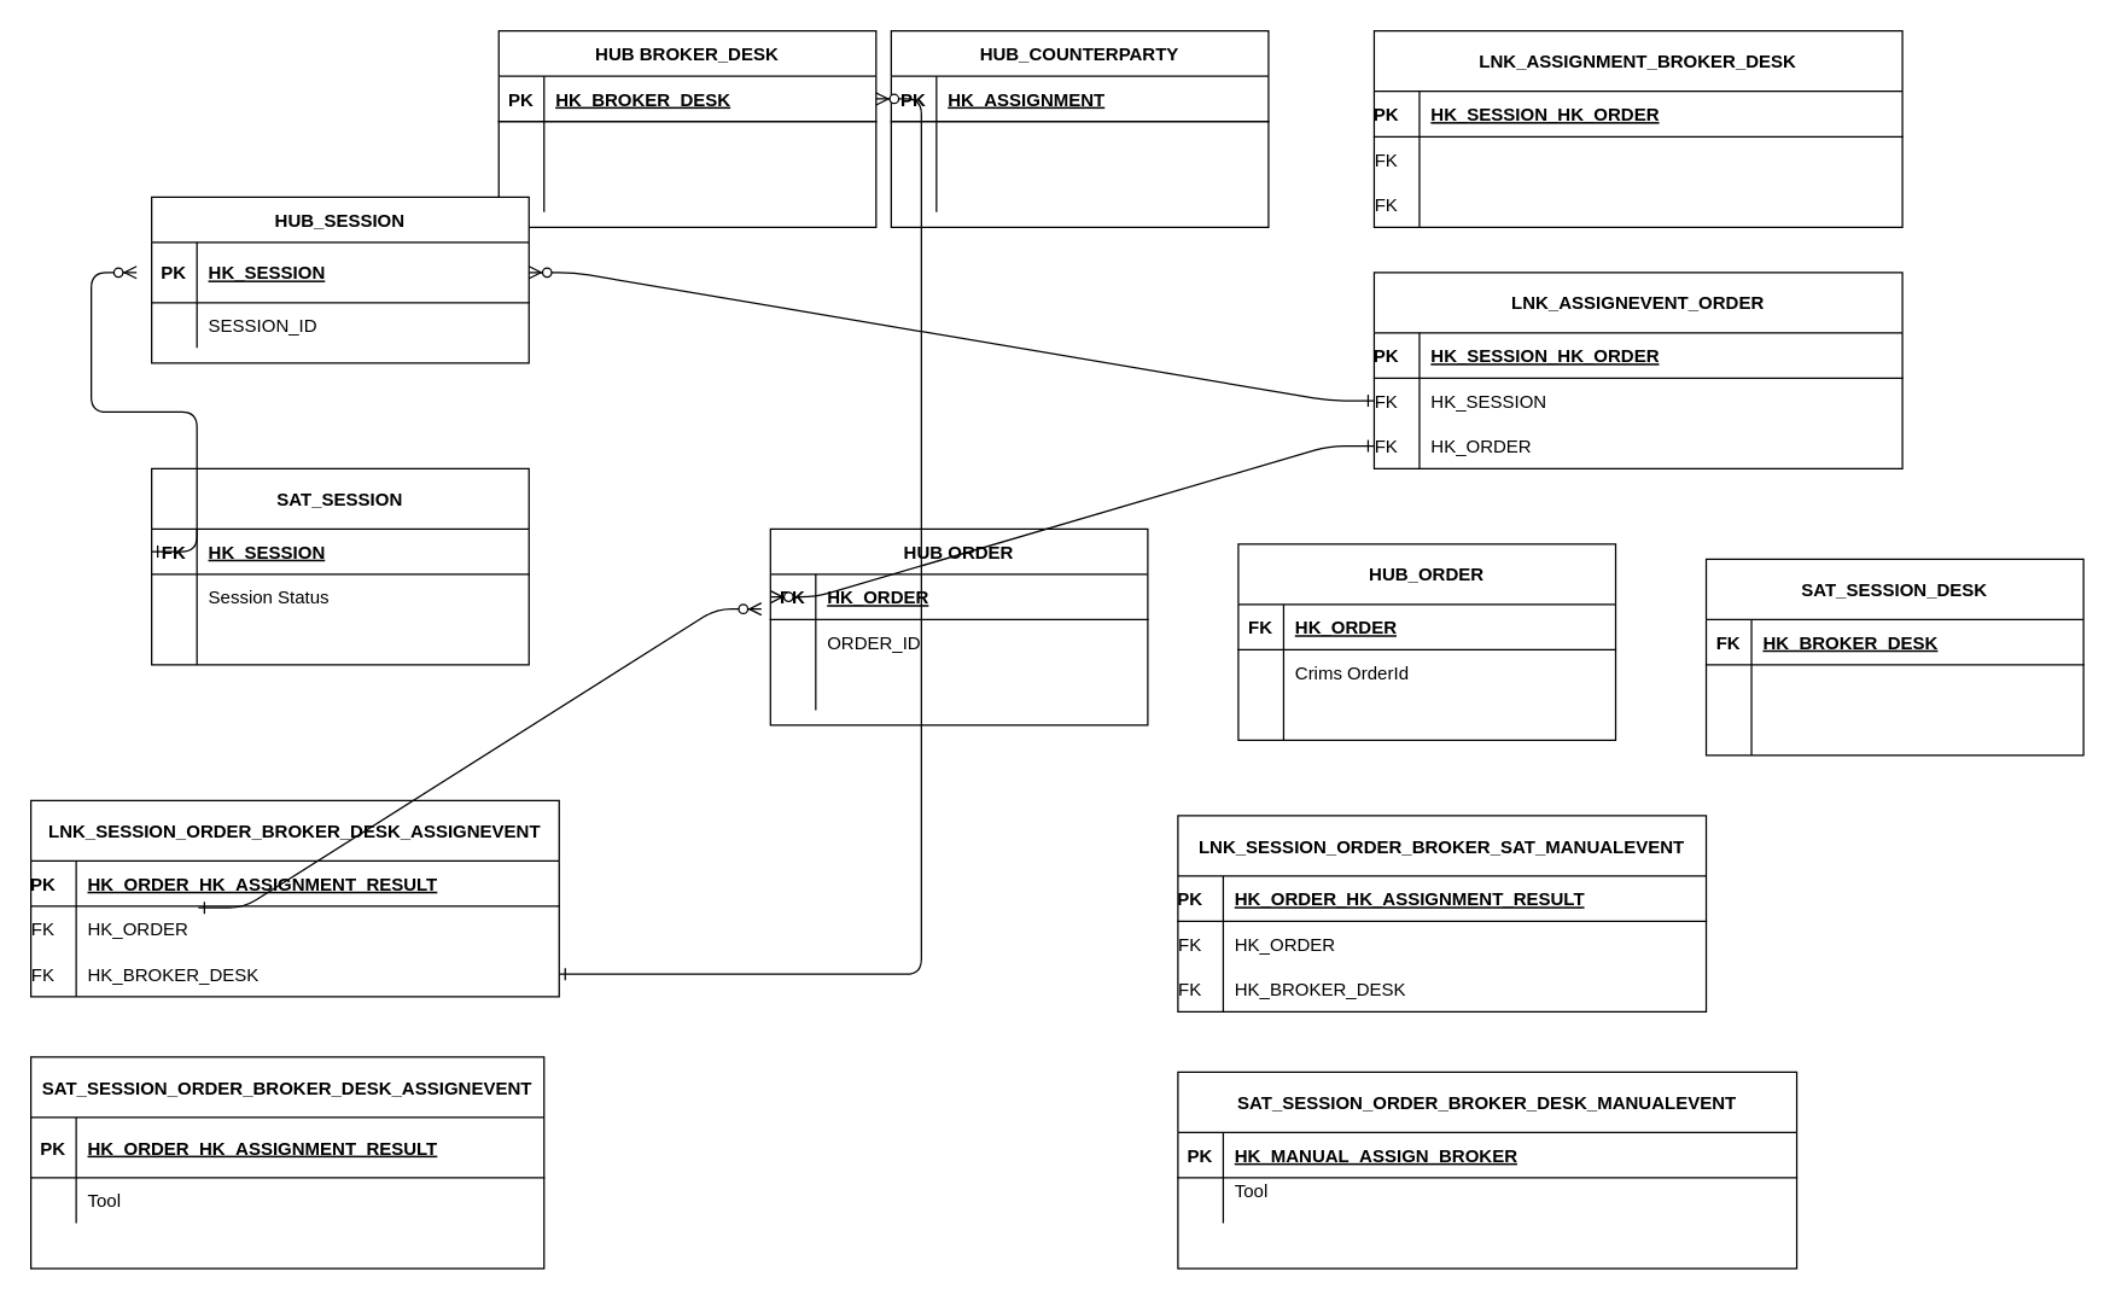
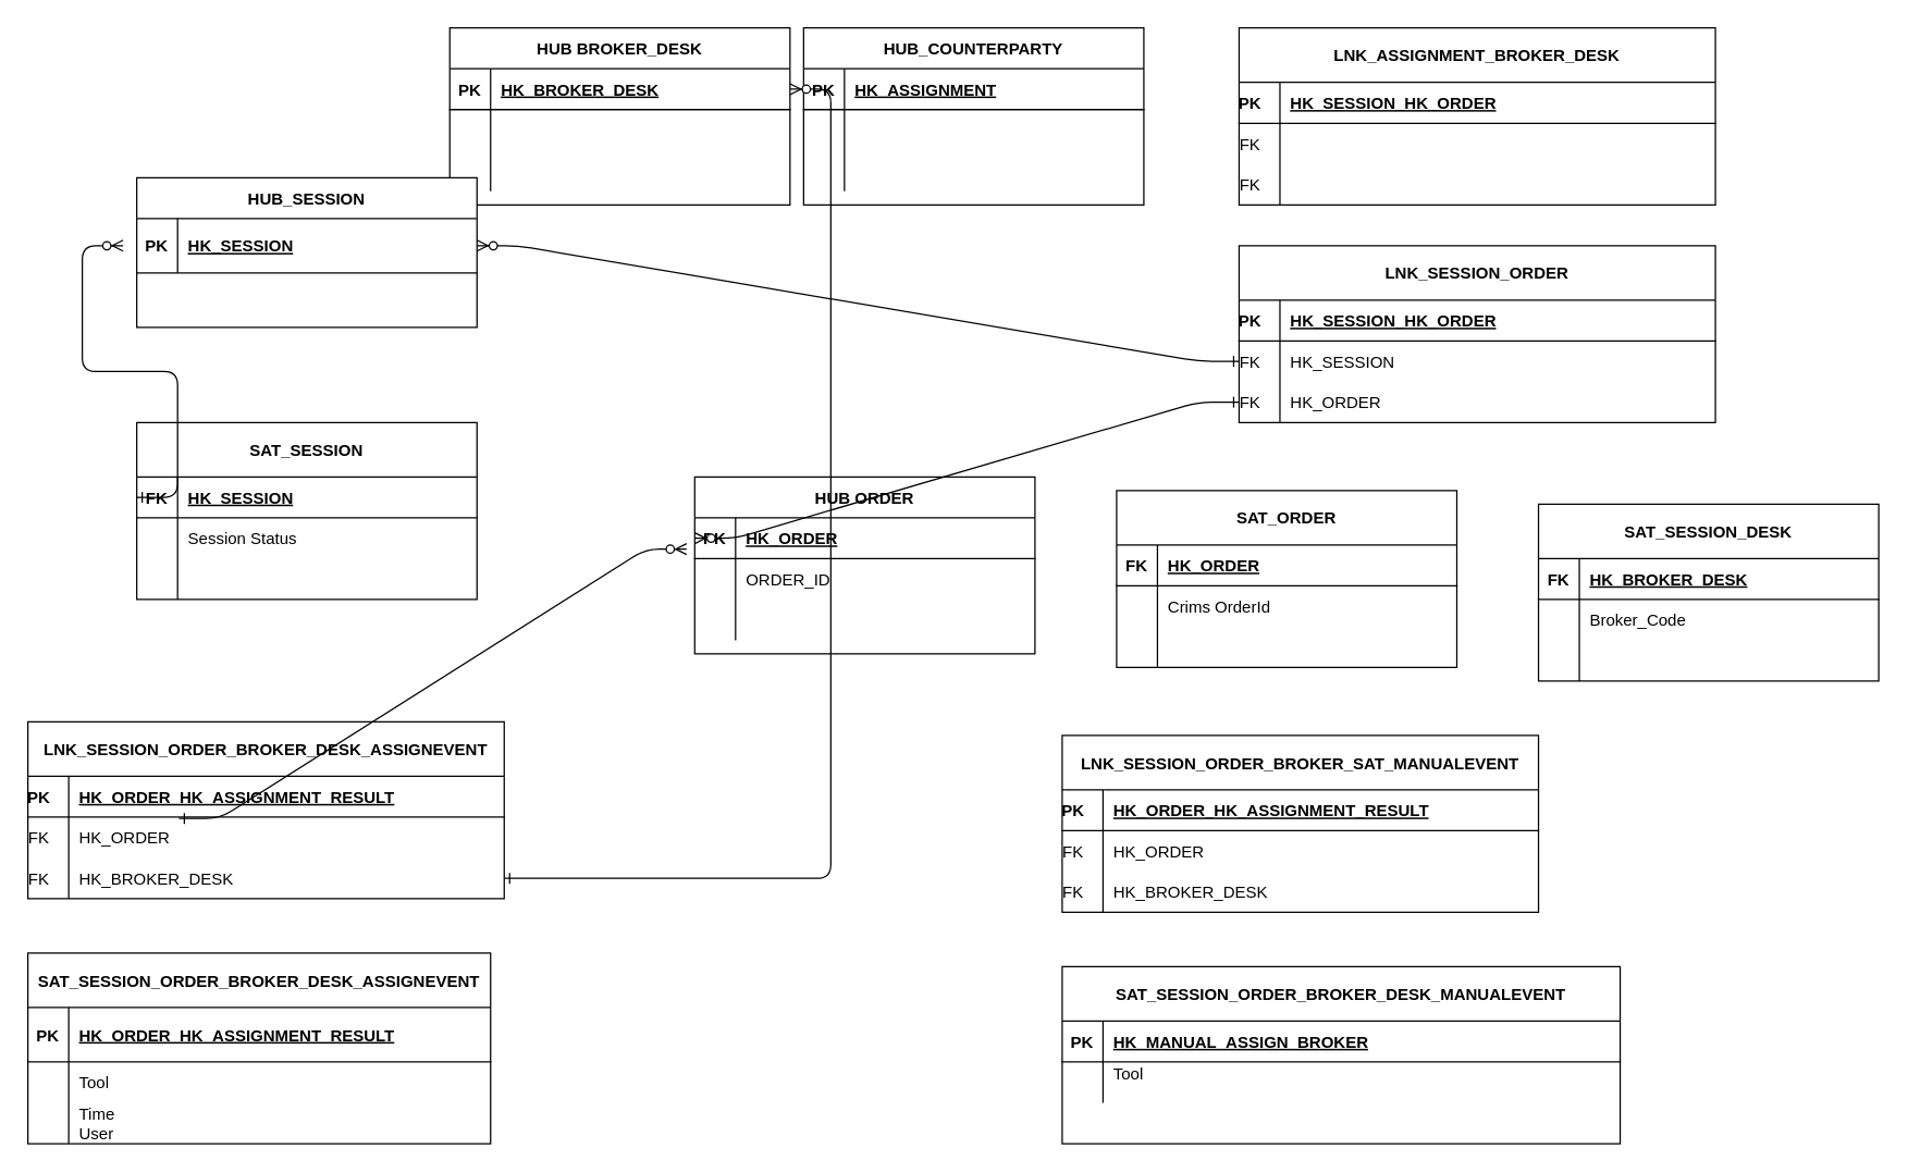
- <mxCell id="88" value="LNK_ASSIGNEVENT_ORDER" style="shape=table;startSize=40;container=1;collapsible=1;childLayout=tableLayout;fixedRows=1;rowLines=0;fontStyle=1;align=center;resizeLast=1;" parent="1" vertex="1"><mxGeometry x="910" y="180" width="350" height="130" as="geometry" /></mxCell>
+ <mxCell id="88" value="LNK_SESSION_ORDER" style="shape=table;startSize=40;container=1;collapsible=1;childLayout=tableLayout;fixedRows=1;rowLines=0;fontStyle=1;align=center;resizeLast=1;" parent="1" vertex="1"><mxGeometry x="910" y="180" width="350" height="130" as="geometry" /></mxCell>
- <mxCell id="28" value="SESSION_ID" style="shape=partialRectangle;overflow=hidden;connectable=0;fillColor=none;top=0;left=0;bottom=0;right=0;align=left;spacingLeft=6;" parent="26" vertex="1"><mxGeometry x="30" width="220" height="30" as="geometry"><mxRectangle width="220" height="30" as="alternateBounds" /></mxGeometry></mxCell>
- <mxCell id="39" value="HUB_ORDER" style="shape=table;startSize=40;container=1;collapsible=1;childLayout=tableLayout;fixedRows=1;rowLines=0;fontStyle=1;align=center;resizeLast=1;" parent="1" vertex="1"><mxGeometry x="820" y="360" width="250" height="130" as="geometry" /></mxCell>
+ <mxCell id="39" value="SAT_ORDER" style="shape=table;startSize=40;container=1;collapsible=1;childLayout=tableLayout;fixedRows=1;rowLines=0;fontStyle=1;align=center;resizeLast=1;" parent="1" vertex="1"><mxGeometry x="820" y="360" width="250" height="130" as="geometry" /></mxCell>
+ <mxCell id="124" value="Broker_Code" style="shape=partialRectangle;overflow=hidden;connectable=0;fillColor=none;top=0;left=0;bottom=0;right=0;align=left;spacingLeft=6;" parent="122" vertex="1"><mxGeometry x="30" width="220" height="30" as="geometry"><mxRectangle width="220" height="30" as="alternateBounds" /></mxGeometry></mxCell>
+ <mxCell id="58" value="Time&#10;User" style="shape=partialRectangle;overflow=hidden;connectable=0;fillColor=none;top=0;left=0;bottom=0;right=0;align=left;spacingLeft=6;" parent="56" vertex="1"><mxGeometry x="30" width="310" height="30" as="geometry"><mxRectangle width="310" height="30" as="alternateBounds" /></mxGeometry></mxCell>
